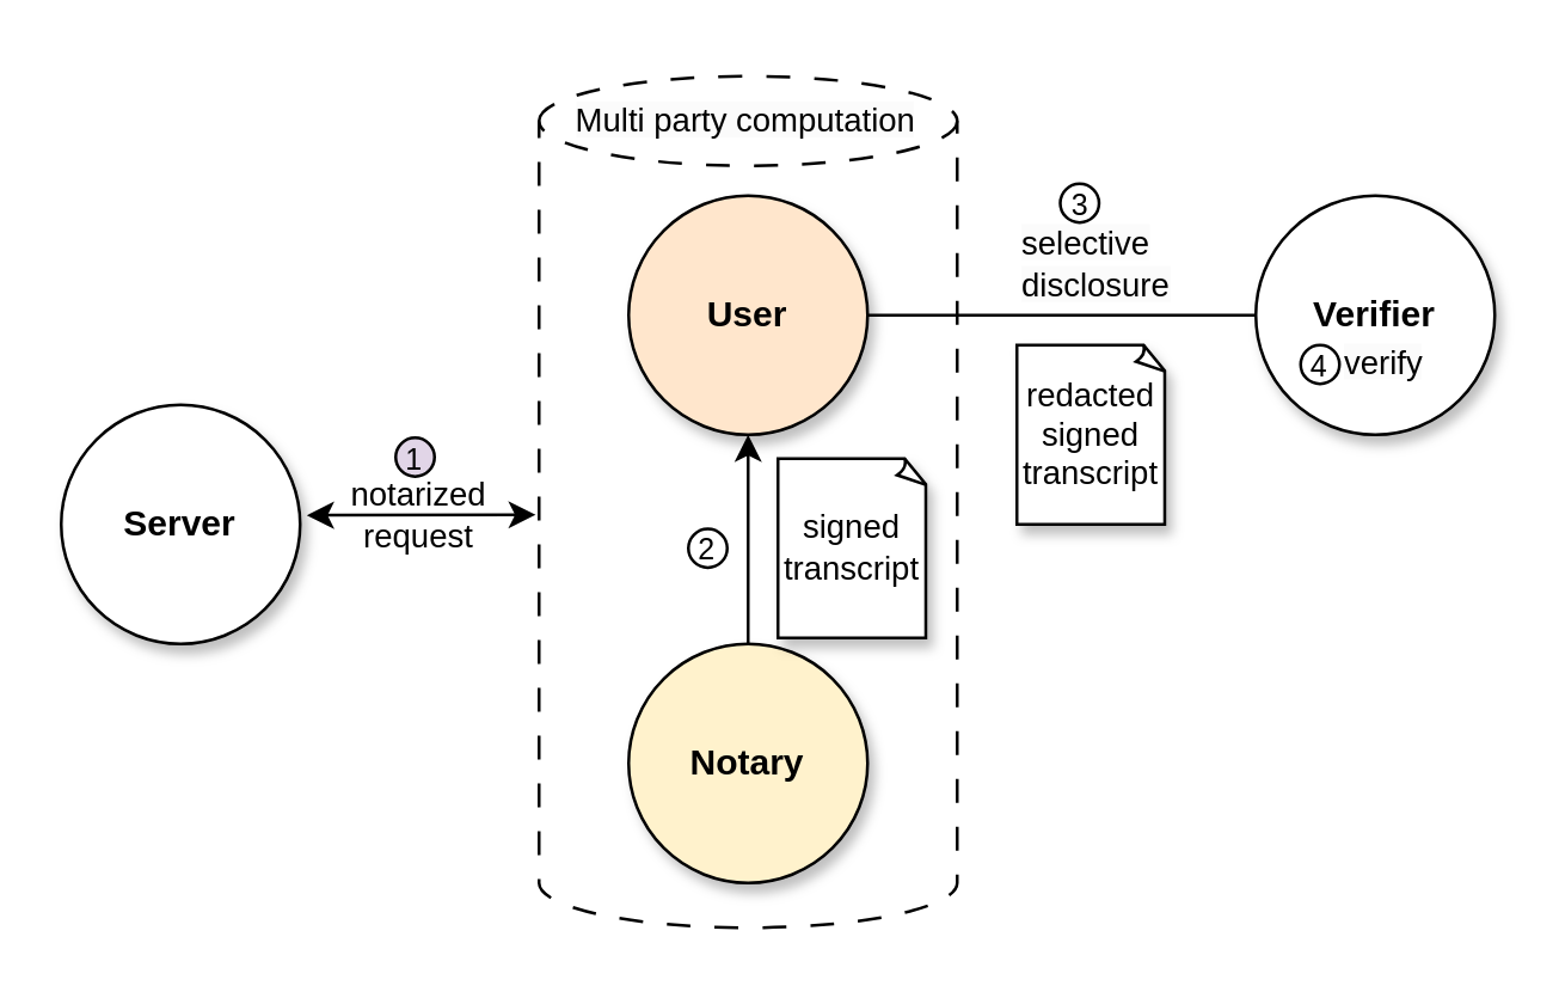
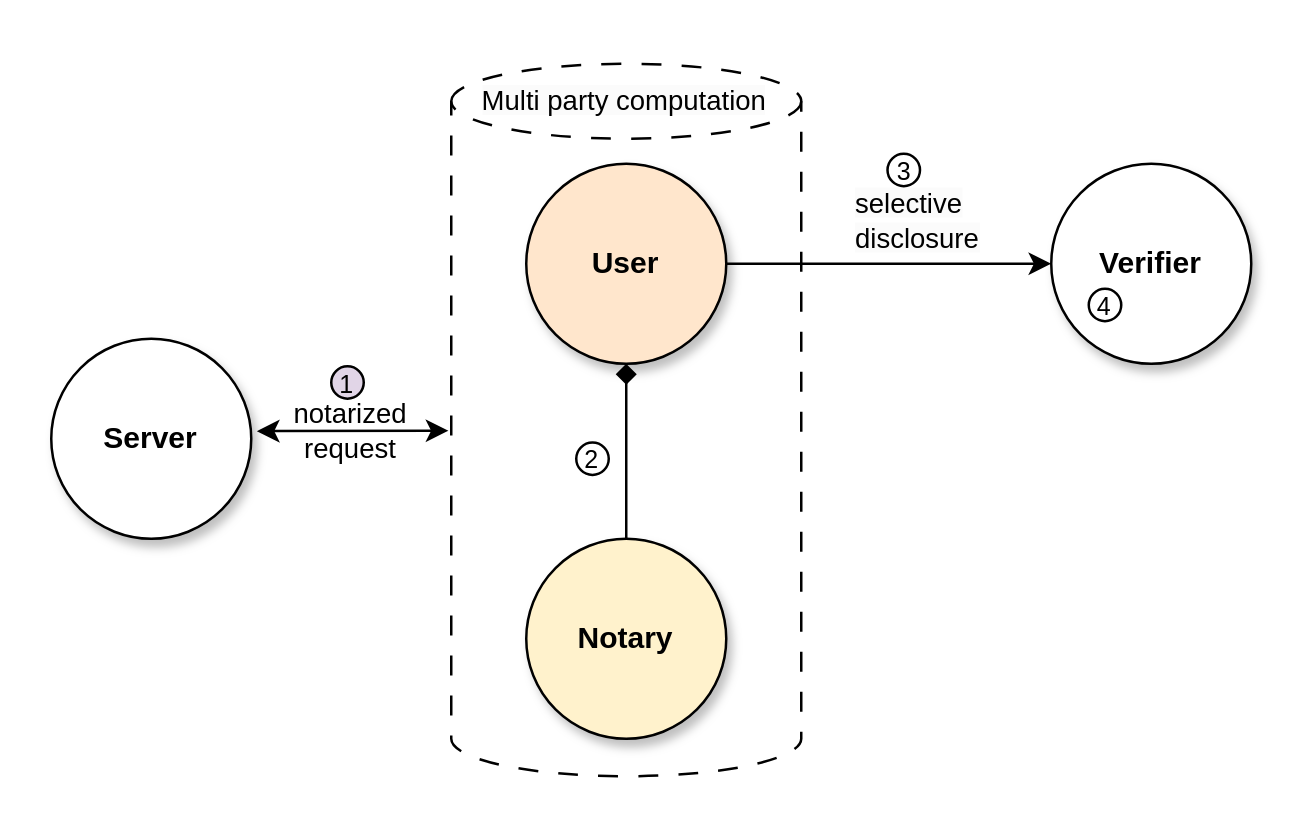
- <mxCell id="12" value="" style="endArrow=none;html=1;rounded=0;" edge="1" parent="1" source="3" target="7"><mxGeometry width="50" height="50" relative="1" as="geometry"><mxPoint x="360" y="295" as="sourcePoint" /><mxPoint x="410" y="245" as="targetPoint" /></mxGeometry></mxCell>
+ <mxCell id="12" value="" style="endArrow=classic;html=1;rounded=0;" edge="1" parent="1" source="3" target="7"><mxGeometry width="50" height="50" relative="1" as="geometry"><mxPoint x="360" y="295" as="sourcePoint" /><mxPoint x="410" y="245" as="targetPoint" /></mxGeometry></mxCell>
- <mxCell id="19" value="&lt;span style=&quot;color: rgb(0, 0, 0); font-family: Helvetica; font-size: 11px; font-style: normal; font-variant-ligatures: normal; font-variant-caps: normal; font-weight: 400; letter-spacing: normal; orphans: 2; text-align: center; text-indent: 0px; text-transform: none; widows: 2; word-spacing: 0px; -webkit-text-stroke-width: 0px; background-color: rgb(251, 251, 251); text-decoration-thickness: initial; text-decoration-style: initial; text-decoration-color: initial; float: none; display: inline !important;&quot;&gt;verify&lt;/span&gt;" style="text;whiteSpace=wrap;html=1;" vertex="1" parent="1"><mxGeometry x="448" y="107" width="40" height="20" as="geometry" /></mxCell>
- <mxCell id="11" value="redacted signed&lt;br style=&quot;font-size: 11px;&quot;&gt;transcript" style="whiteSpace=wrap;html=1;shape=mxgraph.basic.document;fontSize=11;shadow=1;" vertex="1" parent="1"><mxGeometry x="340" y="115" width="50" height="60" as="geometry" /></mxCell>
- <mxCell id="10" value="" style="endArrow=classic;html=1;rounded=0;" edge="1" parent="1" source="5" target="3"><mxGeometry width="50" height="50" relative="1" as="geometry"><mxPoint x="360" y="295" as="sourcePoint" /><mxPoint x="410" y="245" as="targetPoint" /></mxGeometry></mxCell>
+ <mxCell id="10" value="" style="endArrow=diamond;html=1;rounded=0;" edge="1" parent="1" source="5" target="3"><mxGeometry width="50" height="50" relative="1" as="geometry"><mxPoint x="360" y="295" as="sourcePoint" /><mxPoint x="410" y="245" as="targetPoint" /></mxGeometry></mxCell>
- <mxCell id="6" value="signed&lt;br style=&quot;font-size: 11px;&quot;&gt;transcript" style="whiteSpace=wrap;html=1;shape=mxgraph.basic.document;fontSize=11;shadow=1;" vertex="1" parent="1"><mxGeometry x="260" y="153" width="50" height="60" as="geometry" /></mxCell>
